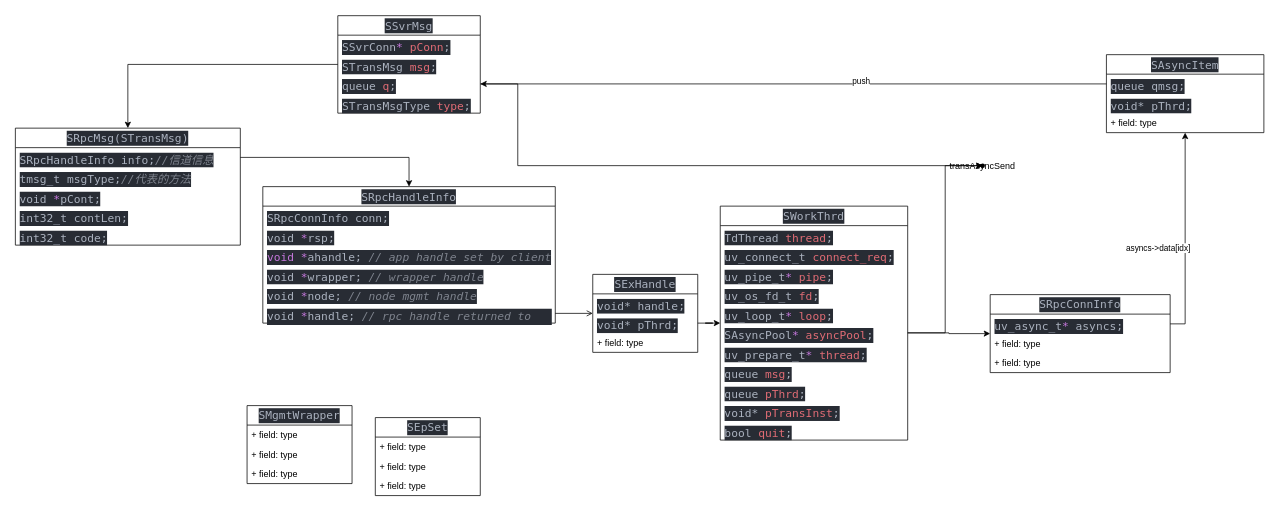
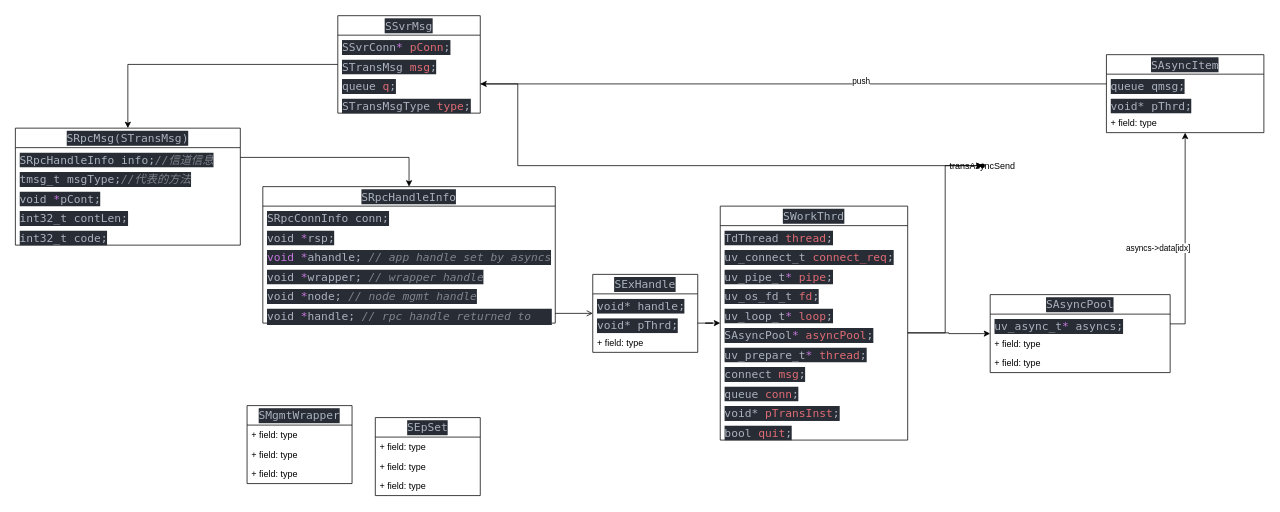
- <mxCell id="19" value="&lt;div style=&quot;color: rgb(171, 178, 191); background-color: rgb(40, 44, 52); font-family: &amp;quot;Cascadia Code&amp;quot;, &amp;quot;Cascadia Code&amp;quot;, monospace, &amp;quot;Droid Sans Mono&amp;quot;, &amp;quot;monospace&amp;quot;, monospace; font-weight: normal; font-size: 15px; line-height: 20px;&quot;&gt;&lt;div&gt; &lt;span style=&quot;color: #c678dd;&quot;&gt;void&lt;/span&gt;&lt;span style=&quot;color: #abb2bf;&quot;&gt; &lt;/span&gt;&lt;span style=&quot;color: #c678dd;&quot;&gt;*&lt;/span&gt;&lt;span style=&quot;color: #abb2bf;&quot;&gt;ahandle;&lt;/span&gt;&lt;span style=&quot;color: #7f848e;font-style: italic;&quot;&gt;  // app handle set by client&lt;/span&gt;&lt;/div&gt;&lt;/div&gt;" style="text;strokeColor=none;fillColor=none;align=left;verticalAlign=top;spacingLeft=4;spacingRight=4;overflow=hidden;rotatable=0;points=[[0,0.5],[1,0.5]];portConstraint=eastwest;whiteSpace=wrap;html=1;" vertex="1" parent="16"><mxGeometry y="78" width="390" height="26" as="geometry" /></mxCell>
+ <mxCell id="19" value="&lt;div style=&quot;color: rgb(171, 178, 191); background-color: rgb(40, 44, 52); font-family: &amp;quot;Cascadia Code&amp;quot;, &amp;quot;Cascadia Code&amp;quot;, monospace, &amp;quot;Droid Sans Mono&amp;quot;, &amp;quot;monospace&amp;quot;, monospace; font-weight: normal; font-size: 15px; line-height: 20px;&quot;&gt;&lt;div&gt; &lt;span style=&quot;color: #c678dd;&quot;&gt;void&lt;/span&gt;&lt;span style=&quot;color: #abb2bf;&quot;&gt; &lt;/span&gt;&lt;span style=&quot;color: #c678dd;&quot;&gt;*&lt;/span&gt;&lt;span style=&quot;color: #abb2bf;&quot;&gt;ahandle;&lt;/span&gt;&lt;span style=&quot;color: #7f848e;font-style: italic;&quot;&gt;  // app handle set by asyncs&lt;/span&gt;&lt;/div&gt;&lt;/div&gt;" style="text;strokeColor=none;fillColor=none;align=left;verticalAlign=top;spacingLeft=4;spacingRight=4;overflow=hidden;rotatable=0;points=[[0,0.5],[1,0.5]];portConstraint=eastwest;whiteSpace=wrap;html=1;" vertex="1" parent="16"><mxGeometry y="78" width="390" height="26" as="geometry" /></mxCell>
- <mxCell id="55" value="&lt;div style=&quot;color: rgb(171, 178, 191); background-color: rgb(40, 44, 52); font-family: &amp;quot;Cascadia Code&amp;quot;, &amp;quot;Cascadia Code&amp;quot;, monospace, &amp;quot;Droid Sans Mono&amp;quot;, &amp;quot;monospace&amp;quot;, monospace; font-weight: normal; font-size: 15px; line-height: 20px;&quot;&gt;&lt;div&gt;SRpcConnInfo&lt;/div&gt;&lt;/div&gt;" style="swimlane;fontStyle=0;childLayout=stackLayout;horizontal=1;startSize=26;fillColor=none;horizontalStack=0;resizeParent=1;resizeParentMax=0;resizeLast=0;collapsible=1;marginBottom=0;whiteSpace=wrap;html=1;" vertex="1" parent="1"><mxGeometry x="1320" y="392" width="240" height="104" as="geometry" /></mxCell>
+ <mxCell id="55" value="&lt;div style=&quot;color: rgb(171, 178, 191); background-color: rgb(40, 44, 52); font-family: &amp;quot;Cascadia Code&amp;quot;, &amp;quot;Cascadia Code&amp;quot;, monospace, &amp;quot;Droid Sans Mono&amp;quot;, &amp;quot;monospace&amp;quot;, monospace; font-weight: normal; font-size: 15px; line-height: 20px;&quot;&gt;&lt;div&gt;SAsyncPool&lt;/div&gt;&lt;/div&gt;" style="swimlane;fontStyle=0;childLayout=stackLayout;horizontal=1;startSize=26;fillColor=none;horizontalStack=0;resizeParent=1;resizeParentMax=0;resizeLast=0;collapsible=1;marginBottom=0;whiteSpace=wrap;html=1;" vertex="1" parent="1"><mxGeometry x="1320" y="392" width="240" height="104" as="geometry" /></mxCell>
- <mxCell id="43" value="&lt;div style=&quot;color: rgb(171, 178, 191); background-color: rgb(40, 44, 52); font-family: &amp;quot;Cascadia Code&amp;quot;, &amp;quot;Cascadia Code&amp;quot;, monospace, &amp;quot;Droid Sans Mono&amp;quot;, &amp;quot;monospace&amp;quot;, monospace; font-weight: normal; font-size: 15px; line-height: 20px;&quot;&gt;&lt;div&gt;queue&lt;span style=&quot;color: #abb2bf;&quot;&gt;         &lt;/span&gt;&lt;span style=&quot;color: #e06c75;&quot;&gt;msg&lt;/span&gt;&lt;span style=&quot;color: #abb2bf;&quot;&gt;;&lt;/span&gt;&lt;/div&gt;&lt;/div&gt;" style="text;strokeColor=none;fillColor=none;align=left;verticalAlign=top;spacingLeft=4;spacingRight=4;overflow=hidden;rotatable=0;points=[[0,0.5],[1,0.5]];portConstraint=eastwest;whiteSpace=wrap;html=1;" vertex="1" parent="35"><mxGeometry y="208" width="250" height="26" as="geometry" /></mxCell>
+ <mxCell id="43" value="&lt;div style=&quot;color: rgb(171, 178, 191); background-color: rgb(40, 44, 52); font-family: &amp;quot;Cascadia Code&amp;quot;, &amp;quot;Cascadia Code&amp;quot;, monospace, &amp;quot;Droid Sans Mono&amp;quot;, &amp;quot;monospace&amp;quot;, monospace; font-weight: normal; font-size: 15px; line-height: 20px;&quot;&gt;&lt;div&gt;connect&lt;span style=&quot;color: #abb2bf;&quot;&gt;         &lt;/span&gt;&lt;span style=&quot;color: #e06c75;&quot;&gt;msg&lt;/span&gt;&lt;span style=&quot;color: #abb2bf;&quot;&gt;;&lt;/span&gt;&lt;/div&gt;&lt;/div&gt;" style="text;strokeColor=none;fillColor=none;align=left;verticalAlign=top;spacingLeft=4;spacingRight=4;overflow=hidden;rotatable=0;points=[[0,0.5],[1,0.5]];portConstraint=eastwest;whiteSpace=wrap;html=1;" vertex="1" parent="35"><mxGeometry y="208" width="250" height="26" as="geometry" /></mxCell>
- <mxCell id="44" value="&lt;div style=&quot;color: rgb(171, 178, 191); background-color: rgb(40, 44, 52); font-family: &amp;quot;Cascadia Code&amp;quot;, &amp;quot;Cascadia Code&amp;quot;, monospace, &amp;quot;Droid Sans Mono&amp;quot;, &amp;quot;monospace&amp;quot;, monospace; font-weight: normal; font-size: 15px; line-height: 20px;&quot;&gt;&lt;div&gt;queue&lt;span style=&quot;color: #abb2bf;&quot;&gt; &lt;/span&gt;&lt;span style=&quot;color: #e06c75;&quot;&gt;pThrd&lt;/span&gt;&lt;span style=&quot;color: #abb2bf;&quot;&gt;;&lt;/span&gt;&lt;/div&gt;&lt;/div&gt;" style="text;strokeColor=none;fillColor=none;align=left;verticalAlign=top;spacingLeft=4;spacingRight=4;overflow=hidden;rotatable=0;points=[[0,0.5],[1,0.5]];portConstraint=eastwest;whiteSpace=wrap;html=1;" vertex="1" parent="35"><mxGeometry y="234" width="250" height="26" as="geometry" /></mxCell>
+ <mxCell id="44" value="&lt;div style=&quot;color: rgb(171, 178, 191); background-color: rgb(40, 44, 52); font-family: &amp;quot;Cascadia Code&amp;quot;, &amp;quot;Cascadia Code&amp;quot;, monospace, &amp;quot;Droid Sans Mono&amp;quot;, &amp;quot;monospace&amp;quot;, monospace; font-weight: normal; font-size: 15px; line-height: 20px;&quot;&gt;&lt;div&gt;queue&lt;span style=&quot;color: #abb2bf;&quot;&gt; &lt;/span&gt;&lt;span style=&quot;color: #e06c75;&quot;&gt;conn&lt;/span&gt;&lt;span style=&quot;color: #abb2bf;&quot;&gt;;&lt;/span&gt;&lt;/div&gt;&lt;/div&gt;" style="text;strokeColor=none;fillColor=none;align=left;verticalAlign=top;spacingLeft=4;spacingRight=4;overflow=hidden;rotatable=0;points=[[0,0.5],[1,0.5]];portConstraint=eastwest;whiteSpace=wrap;html=1;" vertex="1" parent="35"><mxGeometry y="234" width="250" height="26" as="geometry" /></mxCell>
